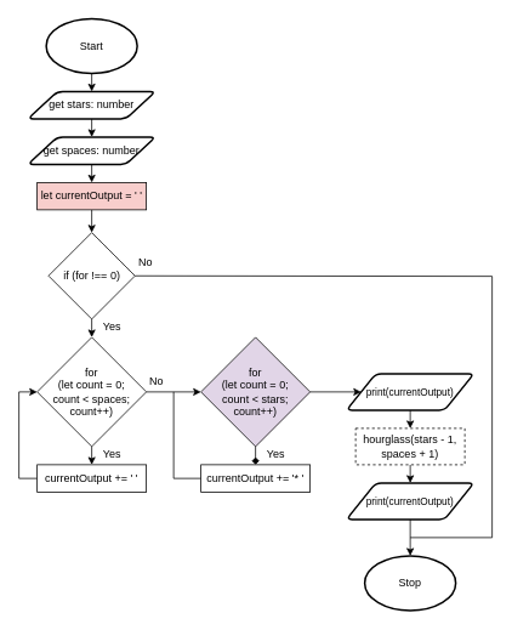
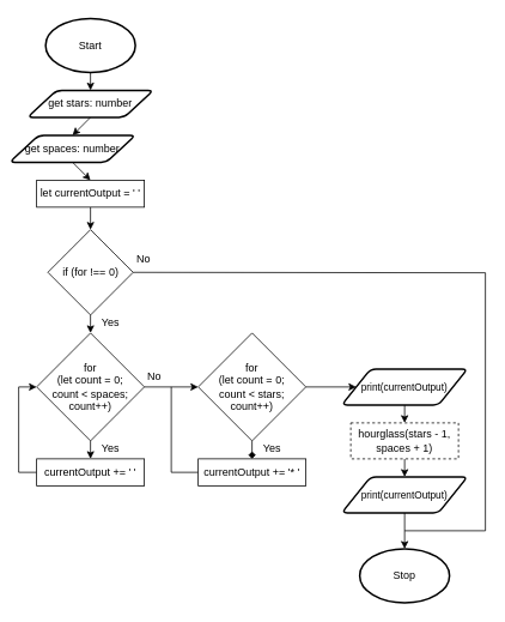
- <mxCell id="8" value="get spaces: number" style="shape=parallelogram;html=1;strokeWidth=2;perimeter=parallelogramPerimeter;whiteSpace=wrap;rounded=1;arcSize=12;size=0.23;" parent="1" vertex="1"><mxGeometry x="30" y="150" width="140" height="30" as="geometry" /></mxCell>
+ <mxCell id="8" value="get spaces: number" style="shape=parallelogram;html=1;strokeWidth=2;perimeter=parallelogramPerimeter;whiteSpace=wrap;rounded=1;arcSize=12;size=0.23;" parent="1" vertex="1"><mxGeometry x="10" y="150" width="140" height="30" as="geometry" /></mxCell>
- <mxCell id="15" value="&lt;span&gt;let currentOutput = ' '&lt;br&gt;&lt;/span&gt;" style="rounded=0;whiteSpace=wrap;html=1;fillColor=#f8cecc;" vertex="1" parent="1"><mxGeometry x="40" y="200" width="120" height="30" as="geometry" /></mxCell>
+ <mxCell id="15" value="&lt;span&gt;let currentOutput = ' '&lt;br&gt;&lt;/span&gt;" style="rounded=0;whiteSpace=wrap;html=1;" vertex="1" parent="1"><mxGeometry x="40" y="200" width="120" height="30" as="geometry" /></mxCell>
- <mxCell id="21" value="for &lt;br&gt;(let count = 0; &lt;br&gt;count &amp;lt; stars; count++)" style="rhombus;whiteSpace=wrap;html=1;fillColor=#e1d5e7;" vertex="1" parent="1"><mxGeometry x="220" y="370" width="120" height="120" as="geometry" /></mxCell>
+ <mxCell id="21" value="for &lt;br&gt;(let count = 0; &lt;br&gt;count &amp;lt; stars; count++)" style="rhombus;whiteSpace=wrap;html=1;" vertex="1" parent="1"><mxGeometry x="220" y="370" width="120" height="120" as="geometry" /></mxCell>
